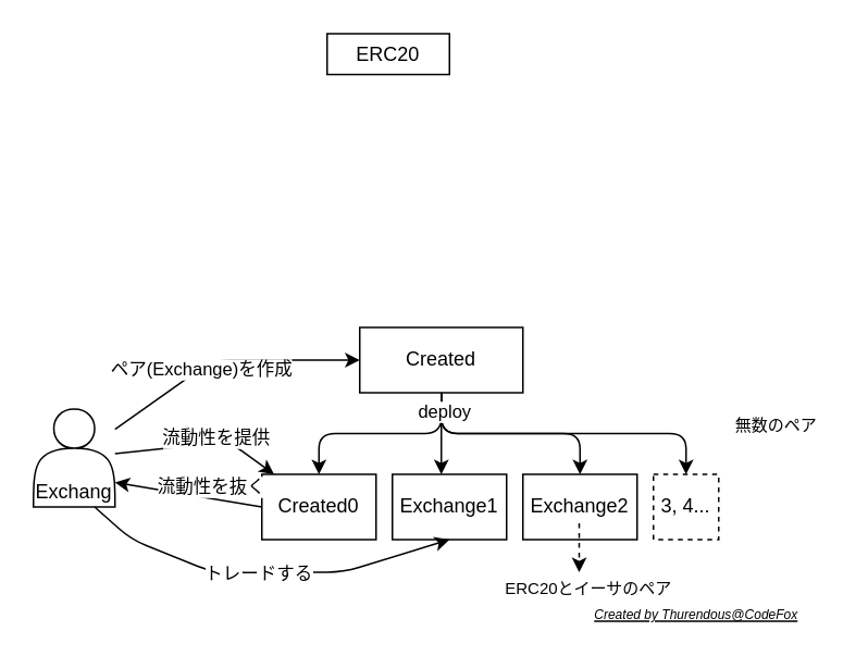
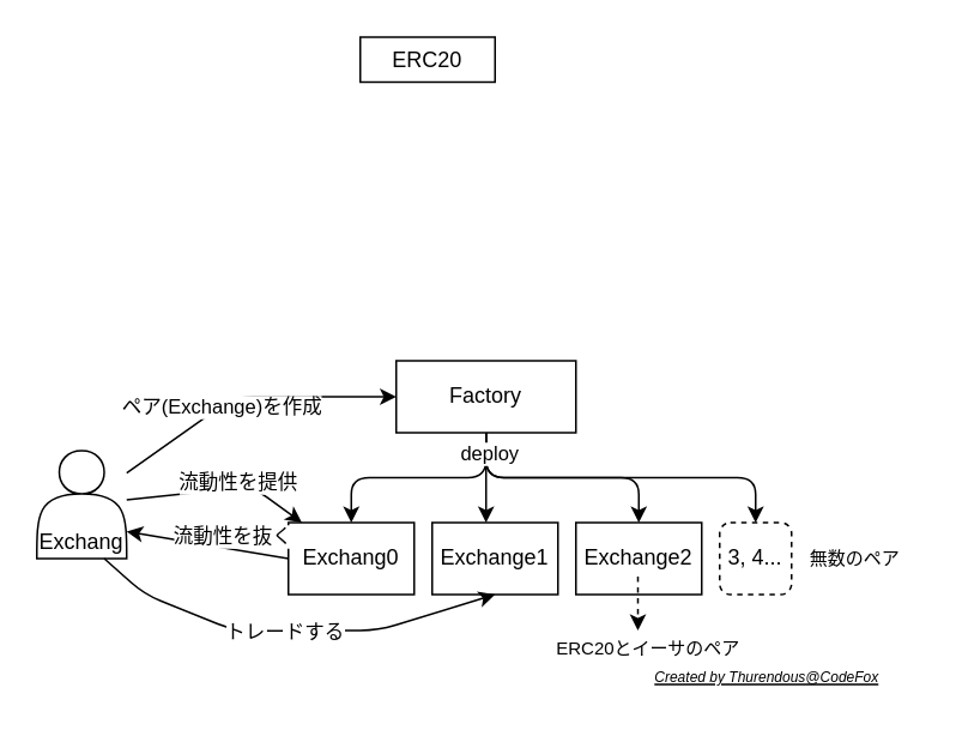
- <mxCell id="2" value="Created" style="whiteSpace=wrap;html=1;" vertex="1" parent="1"><mxGeometry x="220" y="200" width="100" height="40" as="geometry" /></mxCell>
+ <mxCell id="2" value="Factory" style="whiteSpace=wrap;html=1;" vertex="1" parent="1"><mxGeometry x="220" y="200" width="100" height="40" as="geometry" /></mxCell>
- <mxCell id="22" value="無数のペア" style="text;html=1;align=center;verticalAlign=middle;resizable=0;points=[];autosize=1;strokeColor=none;fillColor=none;fontSize=10;" vertex="1" parent="1"><mxGeometry x="440" y="245" width="70" height="30" as="geometry" /></mxCell>
+ <mxCell id="22" value="無数のペア" style="text;html=1;align=center;verticalAlign=middle;resizable=0;points=[];autosize=1;strokeColor=none;fillColor=none;fontSize=10;" vertex="1" parent="1"><mxGeometry x="440" y="295" width="70" height="30" as="geometry" /></mxCell>
- <mxCell id="3" value="Created0" style="whiteSpace=wrap;html=1;" vertex="1" parent="1"><mxGeometry x="160" y="290" width="70" height="40" as="geometry" /></mxCell>
+ <mxCell id="3" value="Exchang0" style="whiteSpace=wrap;html=1;" vertex="1" parent="1"><mxGeometry x="160" y="290" width="70" height="40" as="geometry" /></mxCell>
- <mxCell id="8" value="3, 4..." style="whiteSpace=wrap;html=1;dashed=1;" vertex="1" parent="1"><mxGeometry x="400" y="290" width="40" height="40" as="geometry" /></mxCell>
+ <mxCell id="8" value="3, 4..." style="whiteSpace=wrap;html=1;dashed=1;rounded=1;" vertex="1" parent="1"><mxGeometry x="400" y="290" width="40" height="40" as="geometry" /></mxCell>
